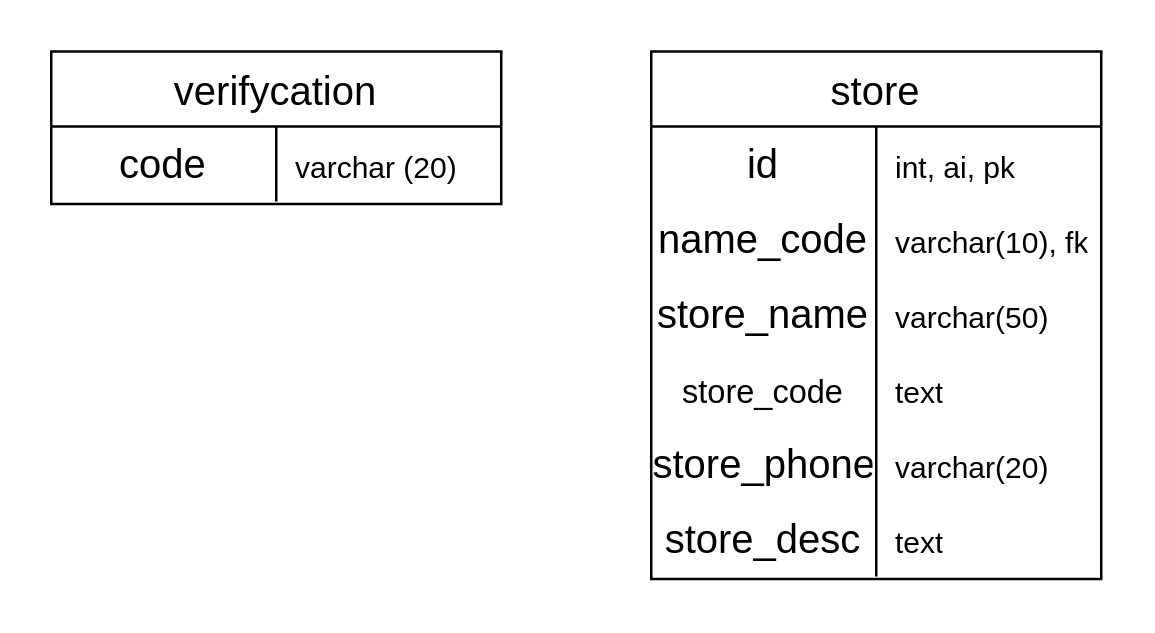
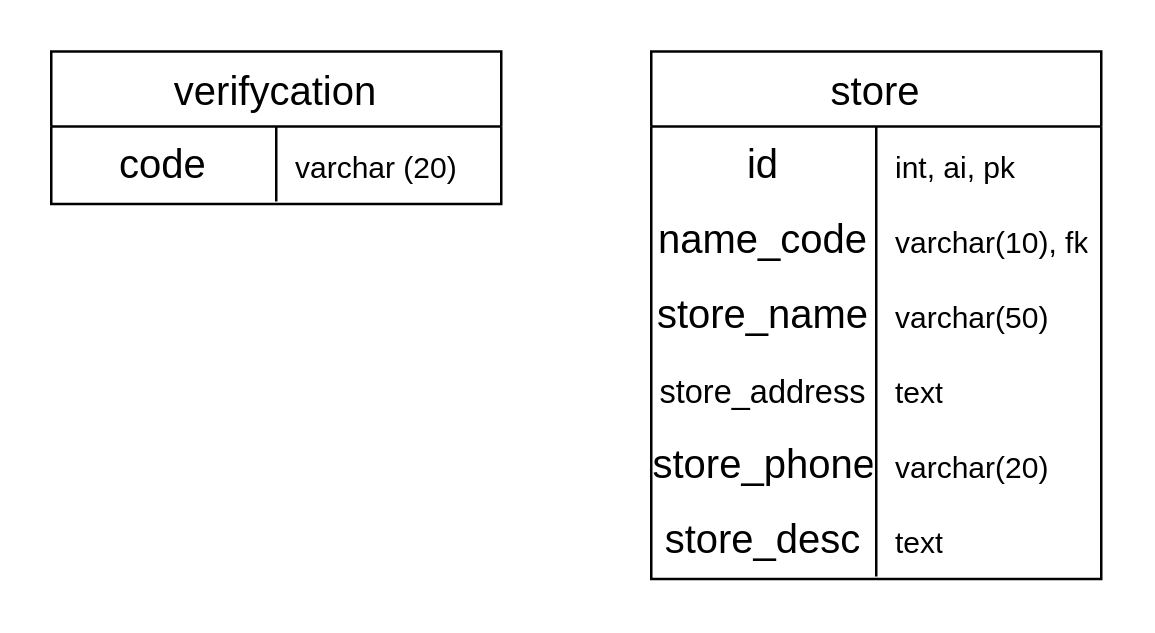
- <mxCell id="17" value="&lt;font style=&quot;font-size: 13px;&quot;&gt;store_code&lt;/font&gt;" style="shape=partialRectangle;html=1;whiteSpace=wrap;connectable=0;fillColor=none;top=0;left=0;bottom=0;right=0;overflow=hidden;pointerEvents=1;strokeColor=inherit;fontSize=16;" vertex="1" parent="16"><mxGeometry width="90" height="30" as="geometry"><mxRectangle width="90" height="30" as="alternateBounds" /></mxGeometry></mxCell>
+ <mxCell id="17" value="&lt;font style=&quot;font-size: 13px;&quot;&gt;store_address&lt;/font&gt;" style="shape=partialRectangle;html=1;whiteSpace=wrap;connectable=0;fillColor=none;top=0;left=0;bottom=0;right=0;overflow=hidden;pointerEvents=1;strokeColor=inherit;fontSize=16;" vertex="1" parent="16"><mxGeometry width="90" height="30" as="geometry"><mxRectangle width="90" height="30" as="alternateBounds" /></mxGeometry></mxCell>
